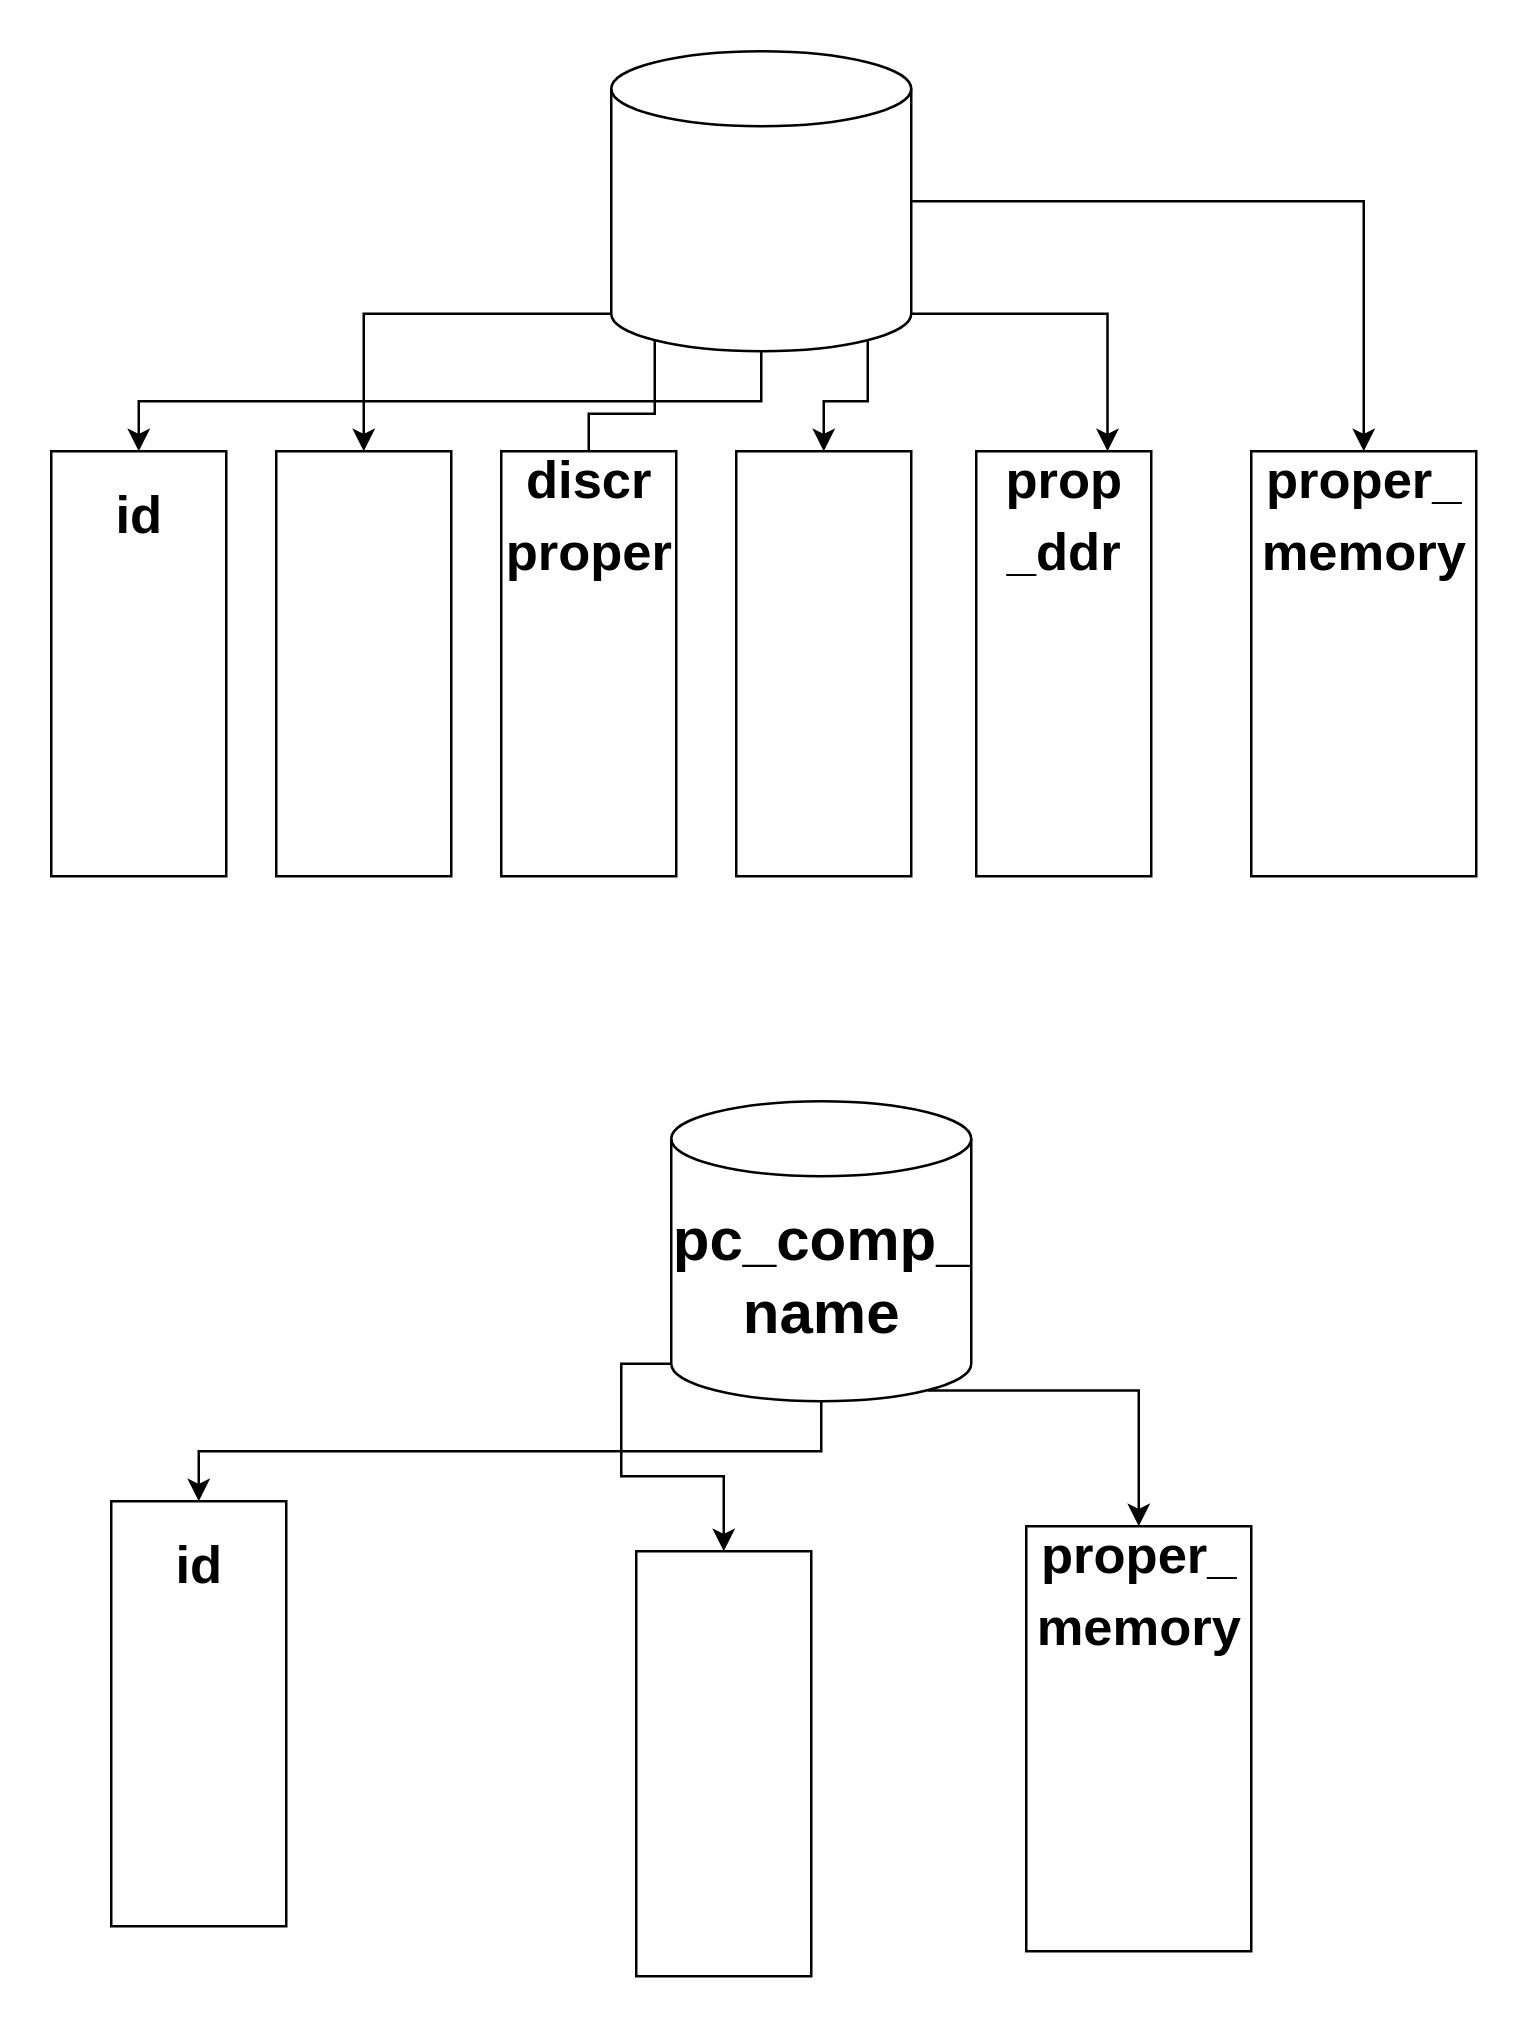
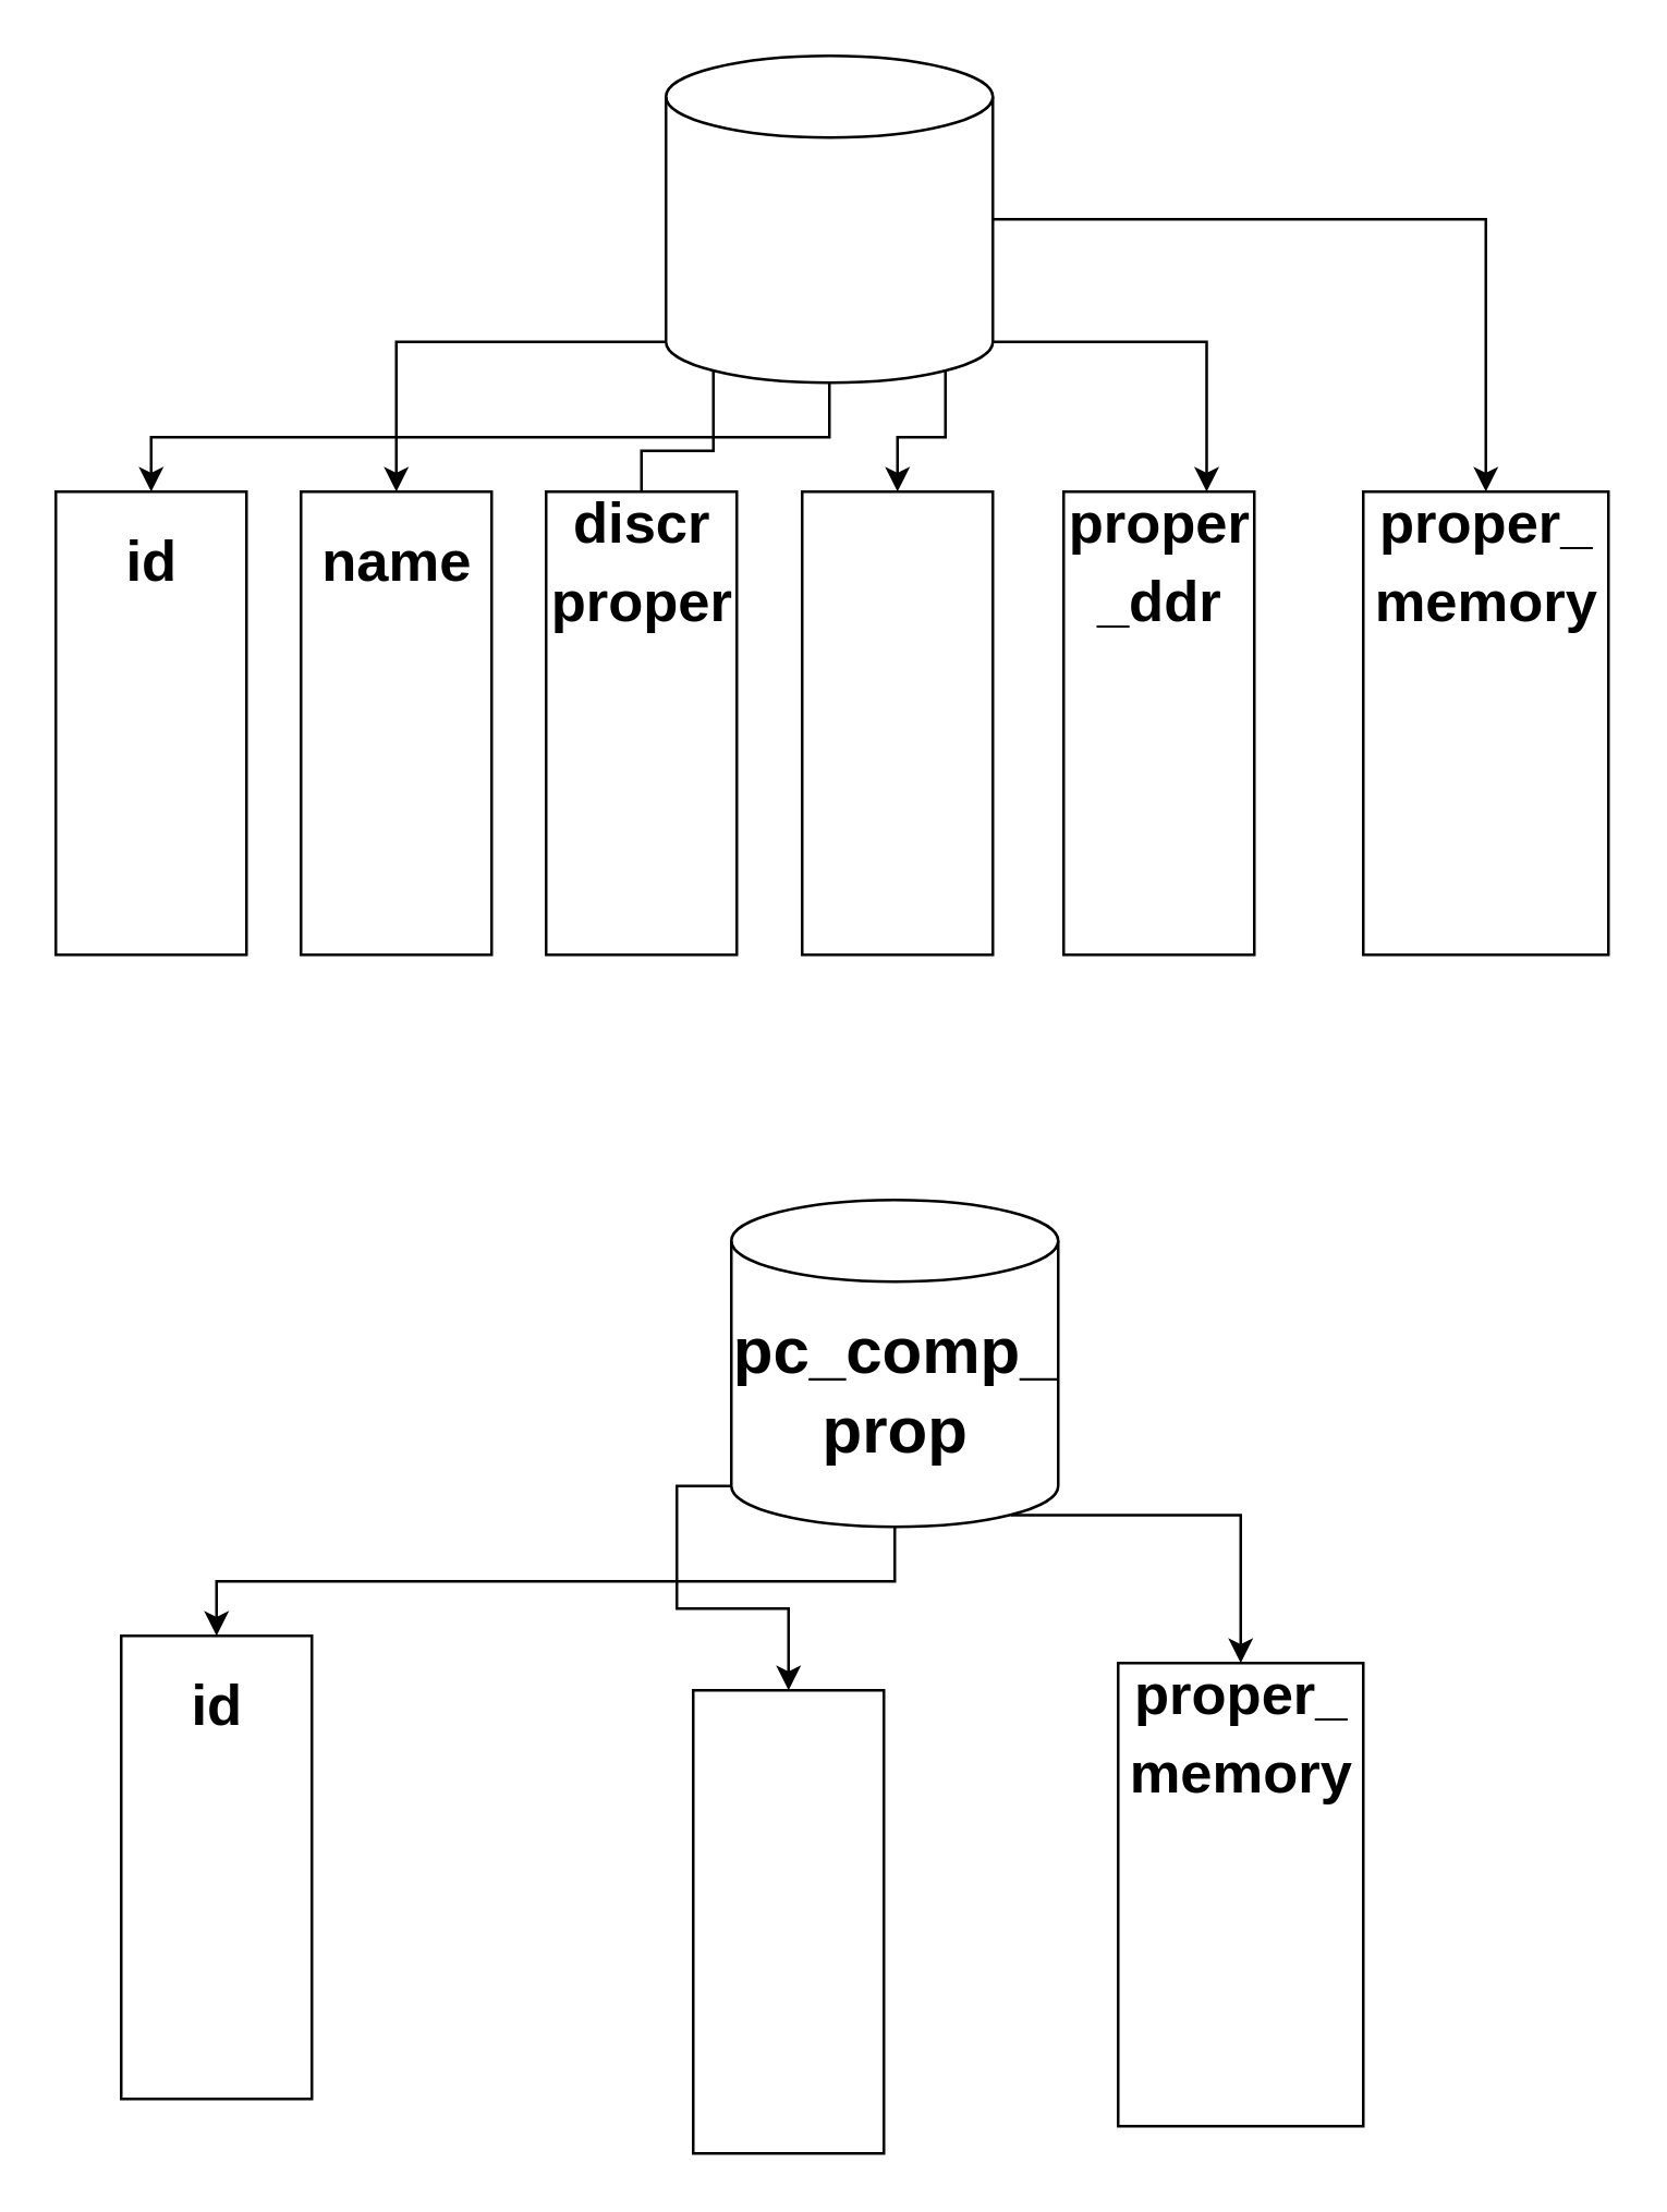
+ <mxCell id="12" value="&lt;font style=&quot;font-size: 21px;&quot;&gt;name&lt;/font&gt;" style="text;strokeColor=none;fillColor=none;html=1;fontSize=24;fontStyle=1;verticalAlign=middle;align=center;" parent="1" vertex="1"><mxGeometry x="110" y="190" width="70" height="30" as="geometry" /></mxCell>
- <mxCell id="17" value="&lt;font style=&quot;font-size: 21px;&quot;&gt;prop&lt;/font&gt;&lt;div&gt;&lt;font style=&quot;font-size: 21px;&quot;&gt;_&lt;/font&gt;&lt;span style=&quot;background-color: initial; font-size: 21px;&quot;&gt;ddr&lt;/span&gt;&lt;/div&gt;" style="text;strokeColor=none;fillColor=none;html=1;fontSize=24;fontStyle=1;verticalAlign=middle;align=center;" parent="1" vertex="1"><mxGeometry x="390" y="190" width="70" height="30" as="geometry" /></mxCell>
+ <mxCell id="17" value="&lt;font style=&quot;font-size: 21px;&quot;&gt;proper&lt;/font&gt;&lt;div&gt;&lt;font style=&quot;font-size: 21px;&quot;&gt;_&lt;/font&gt;&lt;span style=&quot;background-color: initial; font-size: 21px;&quot;&gt;ddr&lt;/span&gt;&lt;/div&gt;" style="text;strokeColor=none;fillColor=none;html=1;fontSize=24;fontStyle=1;verticalAlign=middle;align=center;" parent="1" vertex="1"><mxGeometry x="390" y="190" width="70" height="30" as="geometry" /></mxCell>
- <mxCell id="24" value="pc_comp_&lt;div&gt;name&lt;/div&gt;" style="text;strokeColor=none;fillColor=none;html=1;fontSize=24;fontStyle=1;verticalAlign=middle;align=center;" parent="1" vertex="1"><mxGeometry x="278" y="490" width="100" height="40" as="geometry" /></mxCell>
+ <mxCell id="24" value="pc_comp_&lt;div&gt;prop&lt;/div&gt;" style="text;strokeColor=none;fillColor=none;html=1;fontSize=24;fontStyle=1;verticalAlign=middle;align=center;" parent="1" vertex="1"><mxGeometry x="278" y="490" width="100" height="40" as="geometry" /></mxCell>
